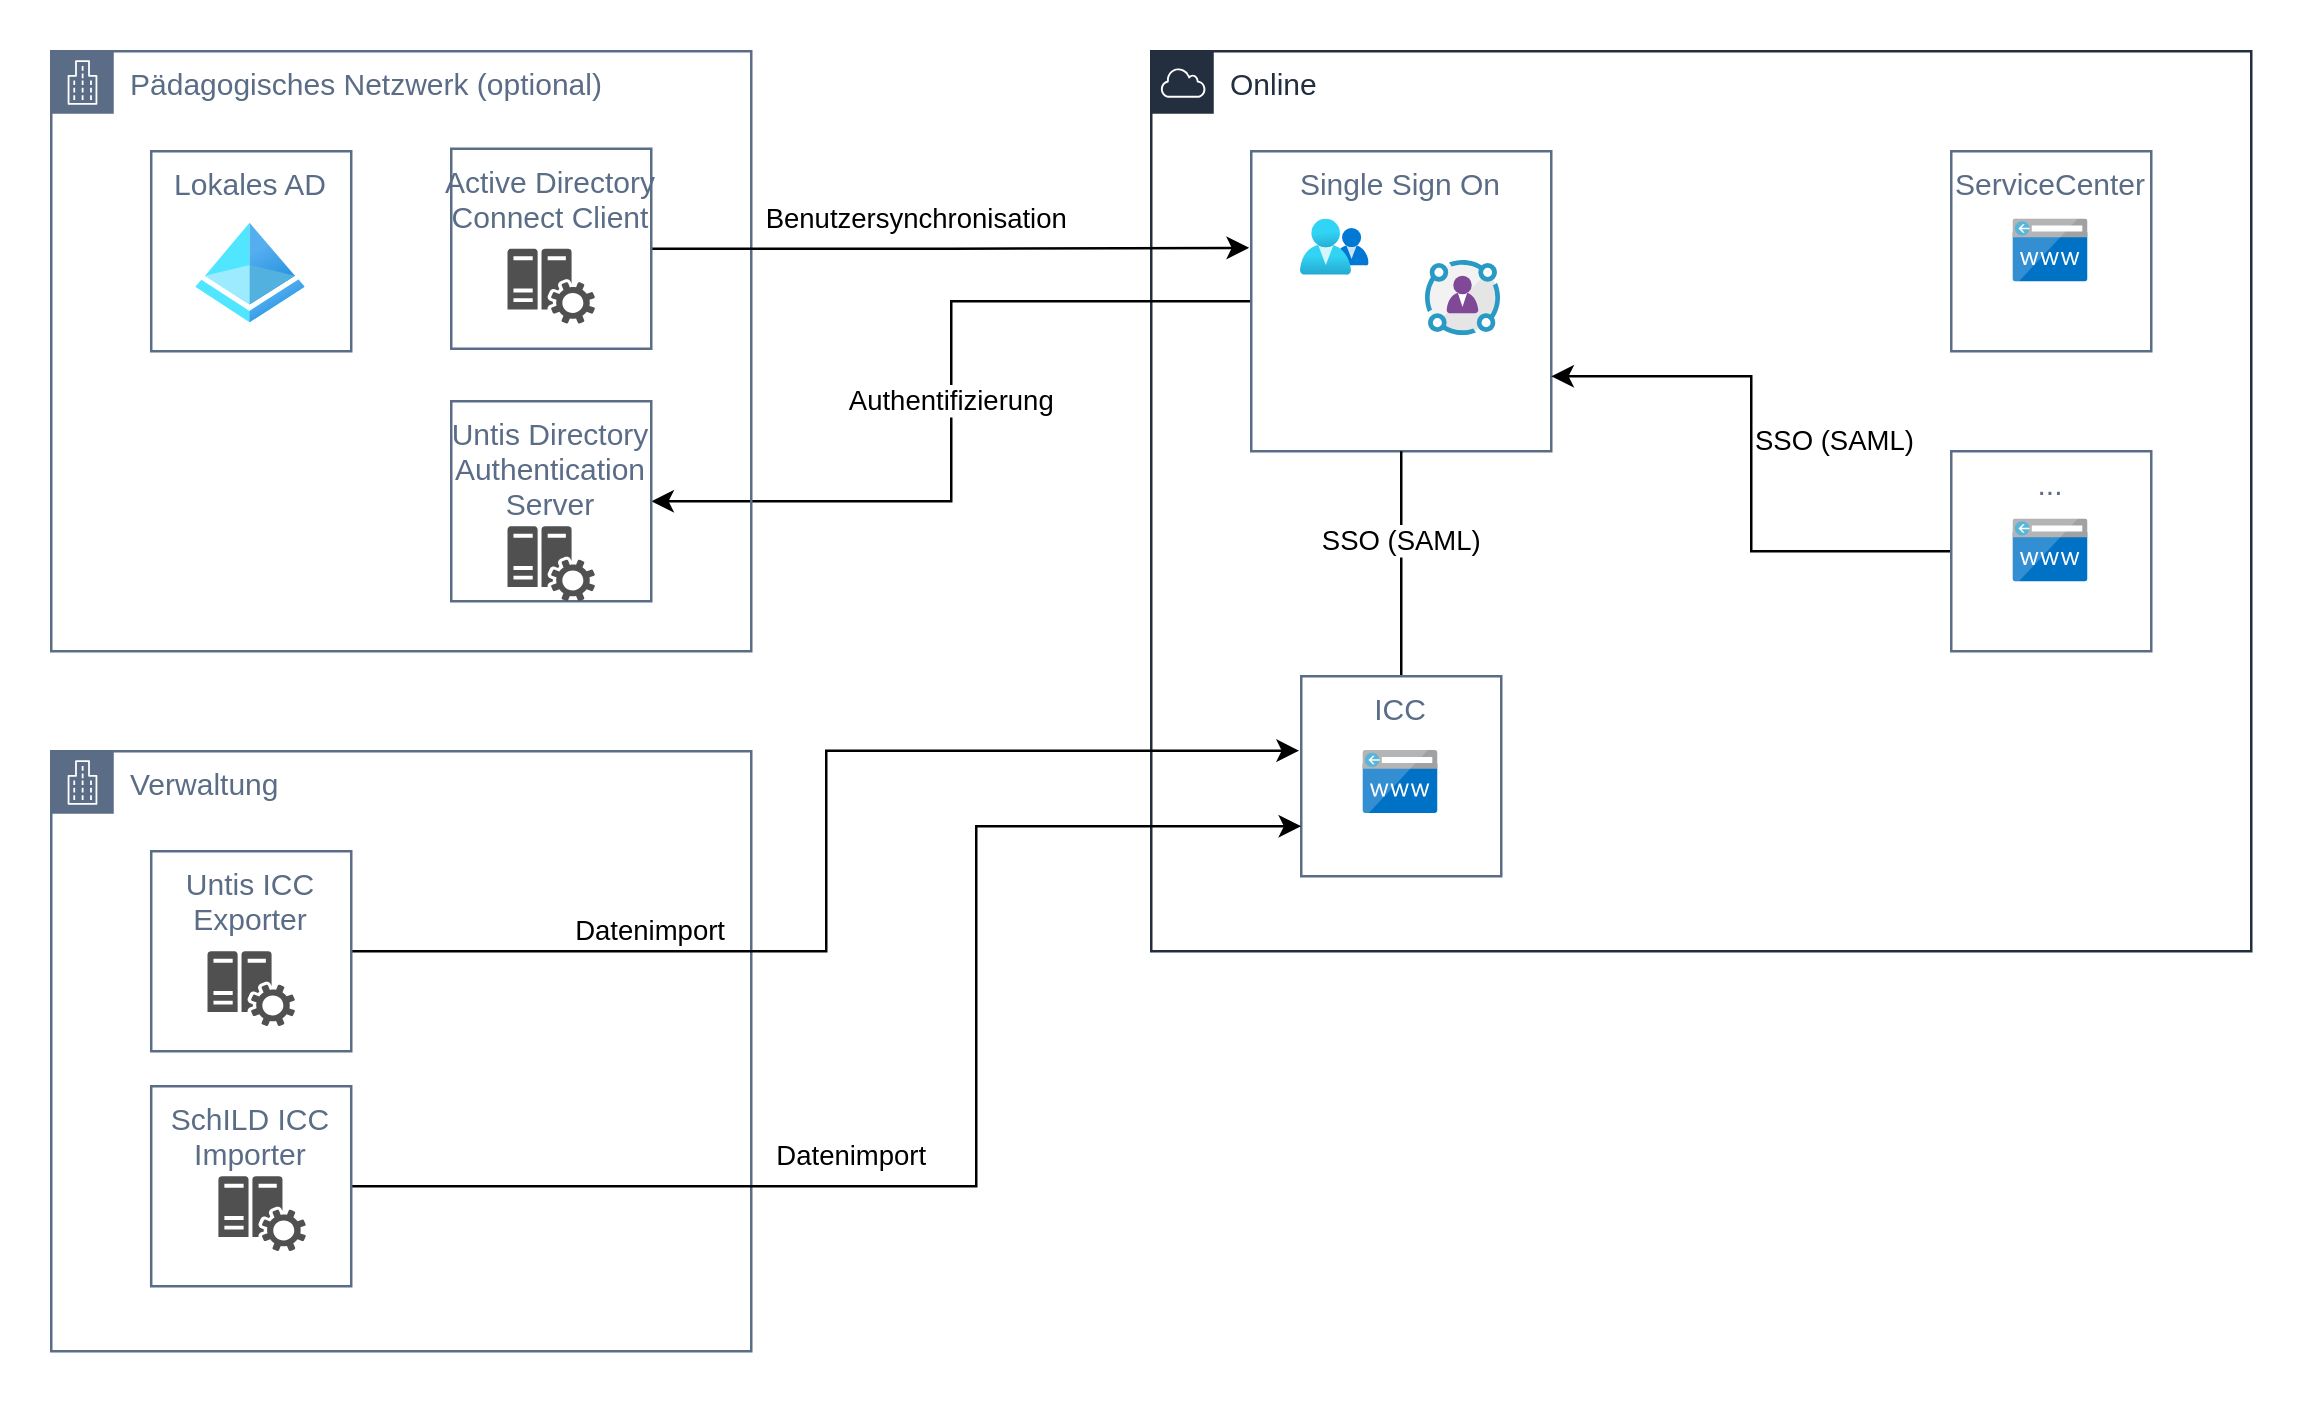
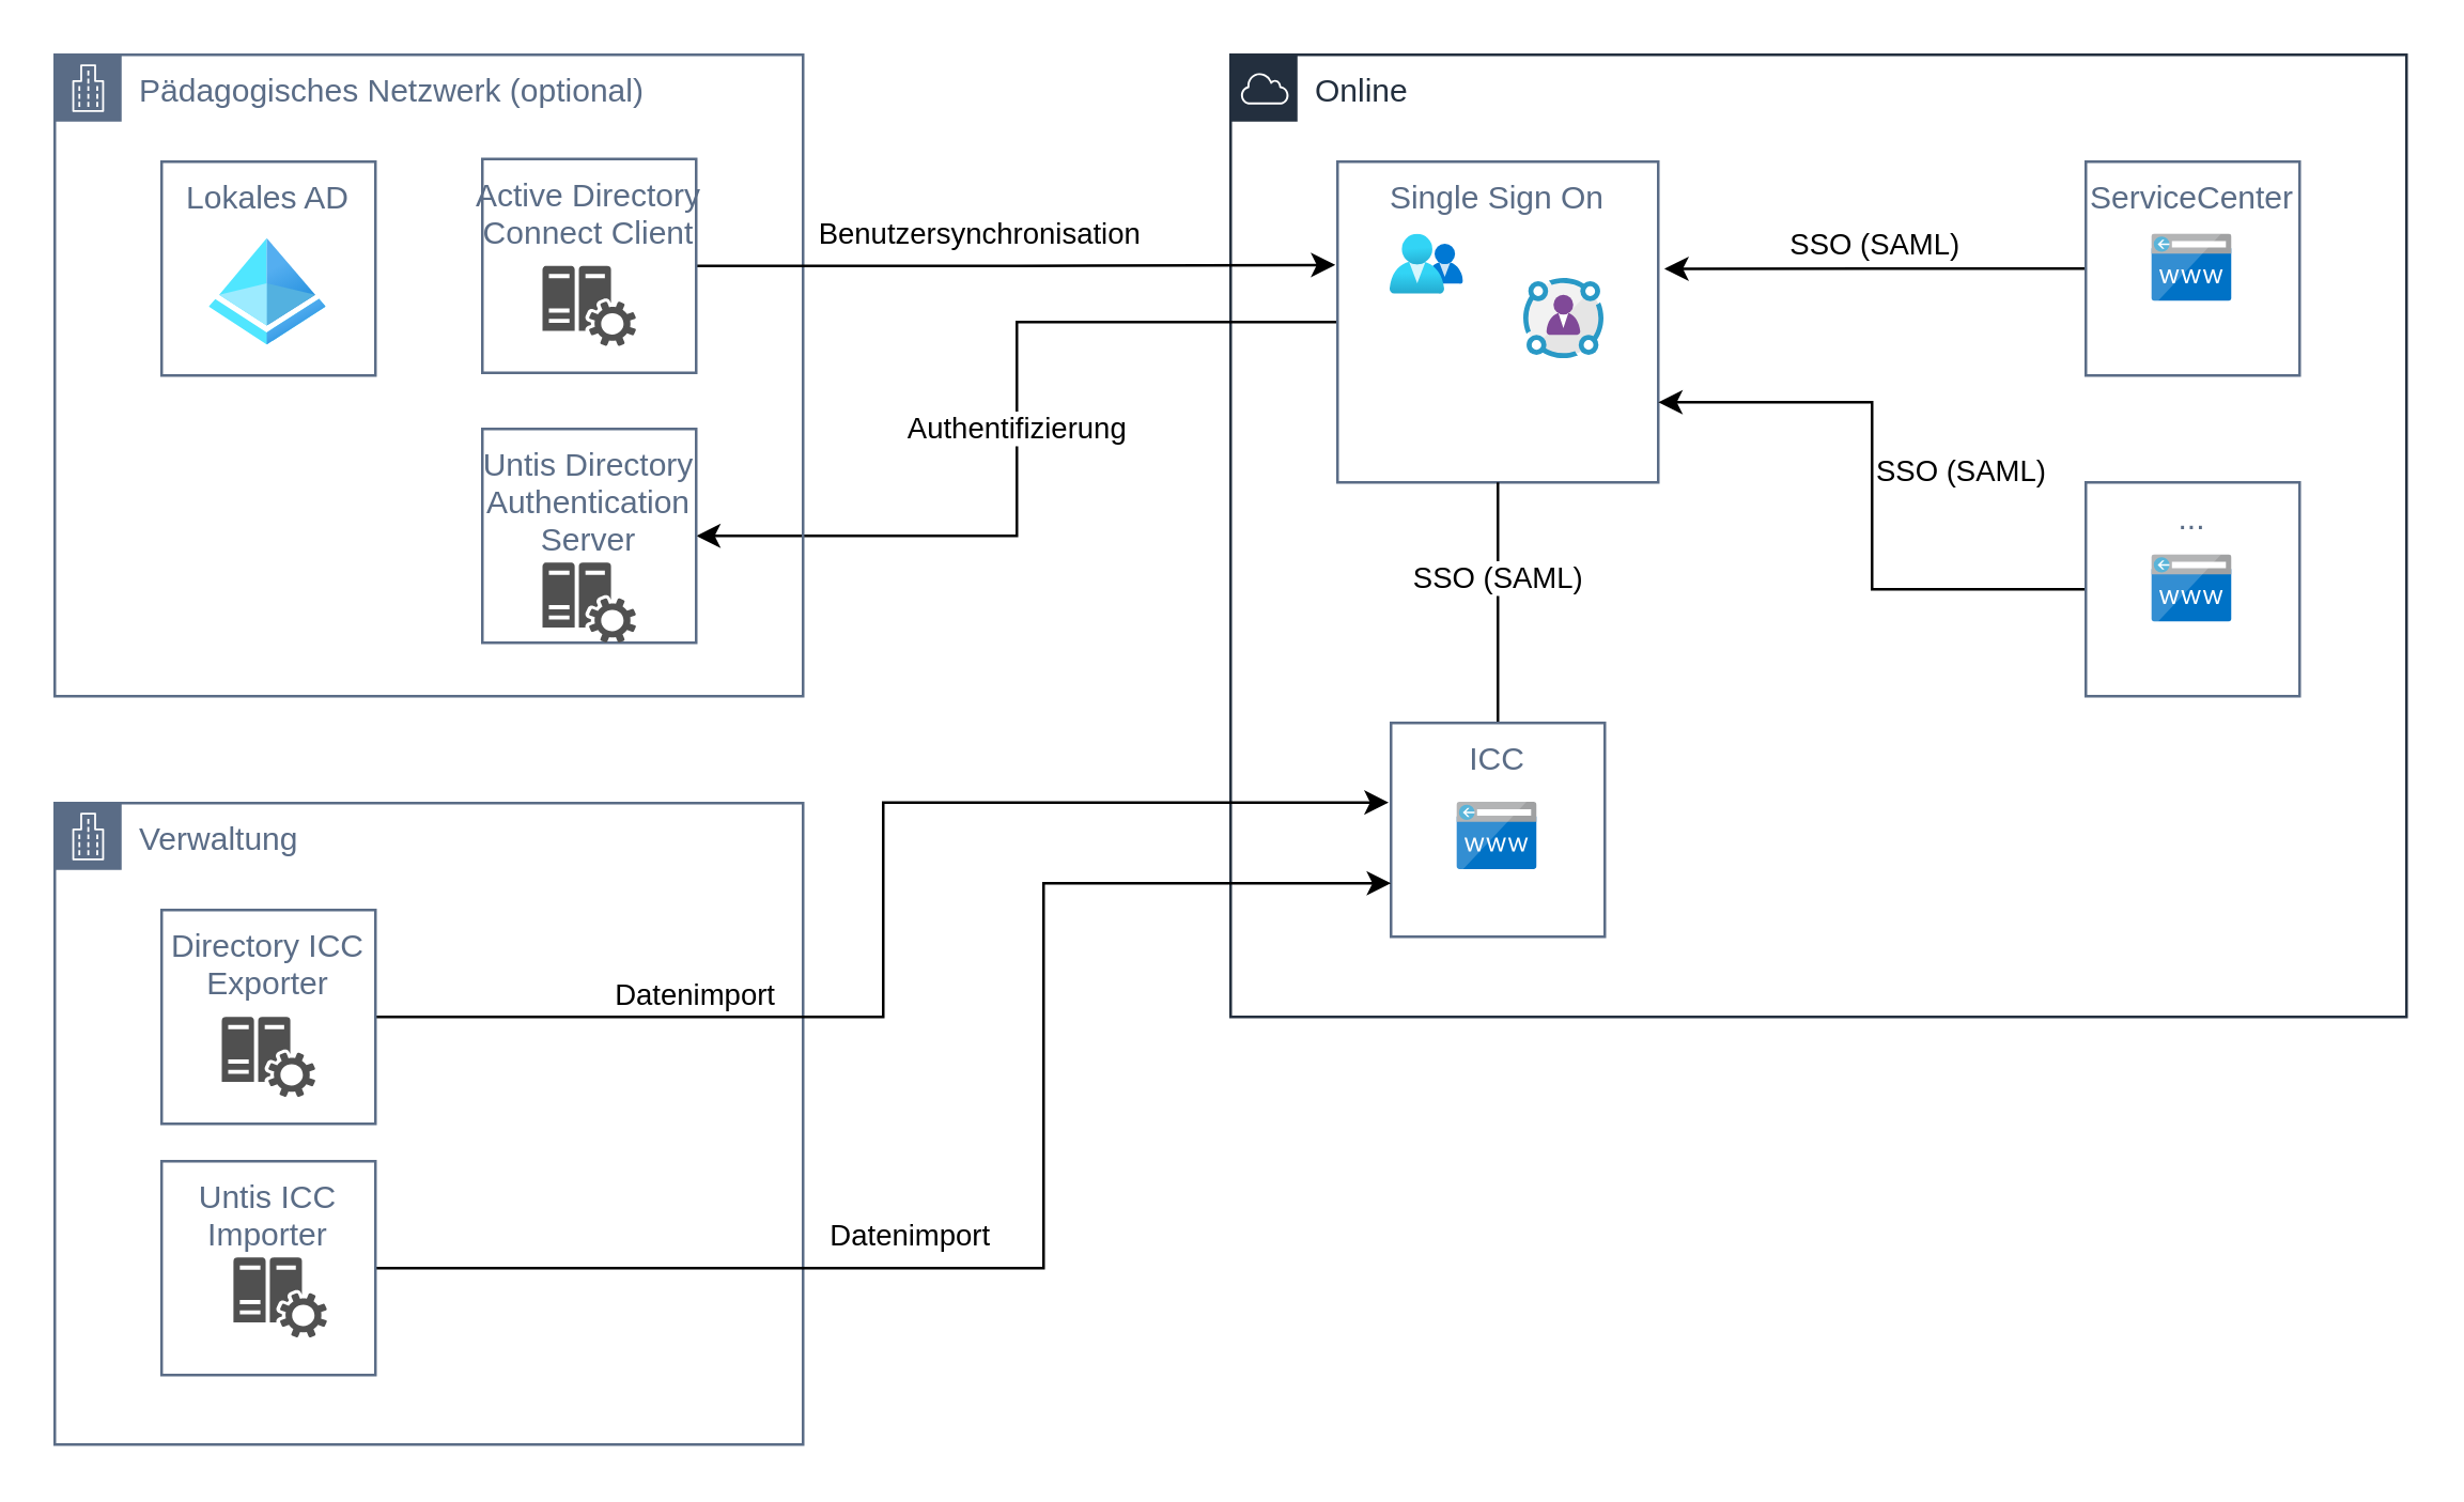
+ <mxCell id="11" value="SSO (SAML)" style="edgeStyle=orthogonalEdgeStyle;rounded=0;orthogonalLoop=1;jettySize=auto;html=1;entryX=1.019;entryY=0.334;entryDx=0;entryDy=0;entryPerimeter=0;align=center;verticalAlign=bottom;" edge="1" parent="1" source="12" target="5"><mxGeometry relative="1" as="geometry" /></mxCell>
- <mxCell id="28" value="Untis ICC&#10;Exporter" style="fillColor=none;strokeColor=#5A6C86;verticalAlign=top;fontStyle=0;fontColor=#5A6C86;" vertex="1" parent="1"><mxGeometry x="59.99" y="340" width="80.01" height="80" as="geometry" /></mxCell>
+ <mxCell id="28" value="Directory ICC&#10;Exporter" style="fillColor=none;strokeColor=#5A6C86;verticalAlign=top;fontStyle=0;fontColor=#5A6C86;" vertex="1" parent="1"><mxGeometry x="59.99" y="340" width="80.01" height="80" as="geometry" /></mxCell>
- <mxCell id="31" value="SchILD ICC&#10;Importer" style="fillColor=none;strokeColor=#5A6C86;verticalAlign=top;fontStyle=0;fontColor=#5A6C86;" vertex="1" parent="1"><mxGeometry x="59.98" y="434" width="80.01" height="80" as="geometry" /></mxCell>
+ <mxCell id="31" value="Untis ICC&#10;Importer" style="fillColor=none;strokeColor=#5A6C86;verticalAlign=top;fontStyle=0;fontColor=#5A6C86;" vertex="1" parent="1"><mxGeometry x="59.98" y="434" width="80.01" height="80" as="geometry" /></mxCell>
